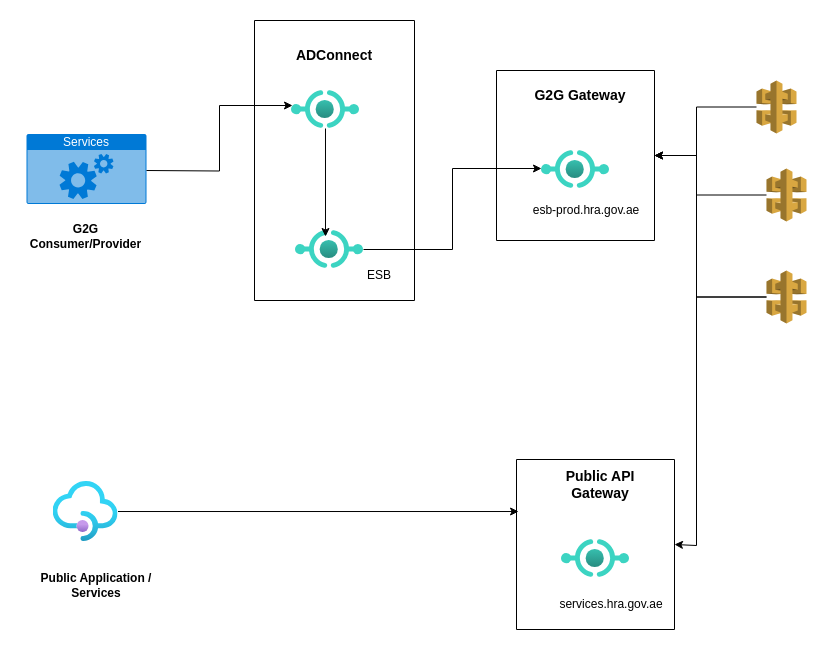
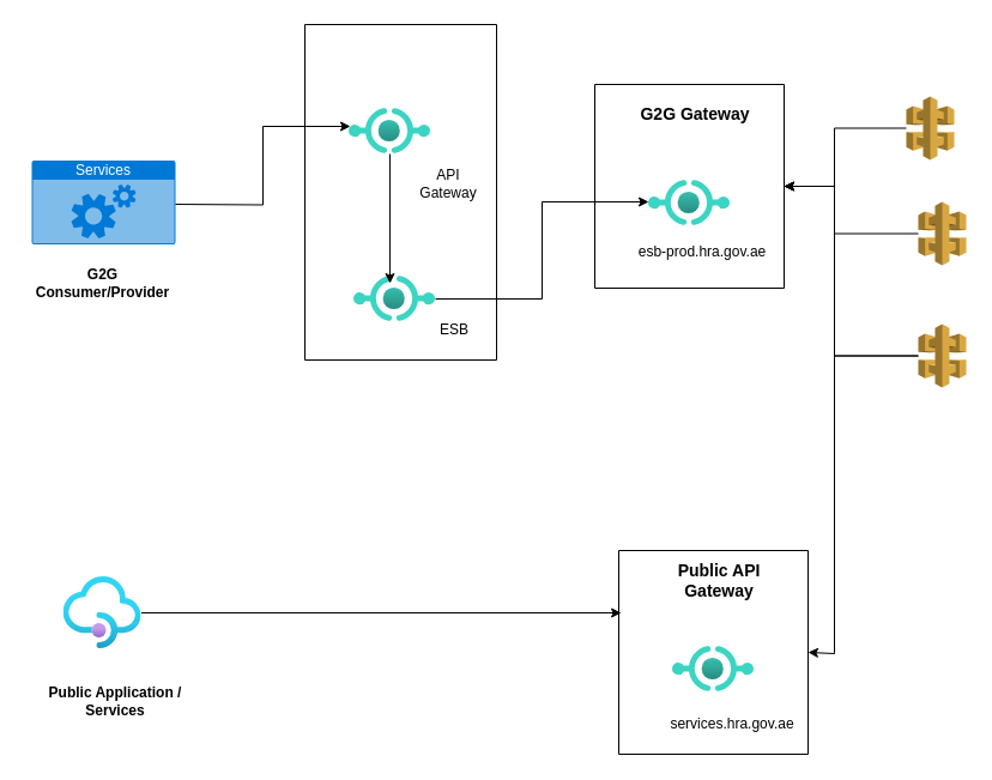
- <mxCell id="7" value="&lt;b&gt;&lt;font style=&quot;font-size: 14px;&quot;&gt;ADConnect&lt;/font&gt;&lt;/b&gt;" style="text;html=1;strokeColor=none;fillColor=none;align=center;verticalAlign=middle;whiteSpace=wrap;rounded=0;" vertex="1" parent="3"><mxGeometry x="20" y="20" width="120" height="30" as="geometry" /></mxCell>
+ <mxCell id="17" value="API Gateway" style="text;html=1;strokeColor=none;fillColor=none;align=center;verticalAlign=middle;whiteSpace=wrap;rounded=0;" vertex="1" parent="1"><mxGeometry x="344" y="138" width="60" height="30" as="geometry" /></mxCell>
